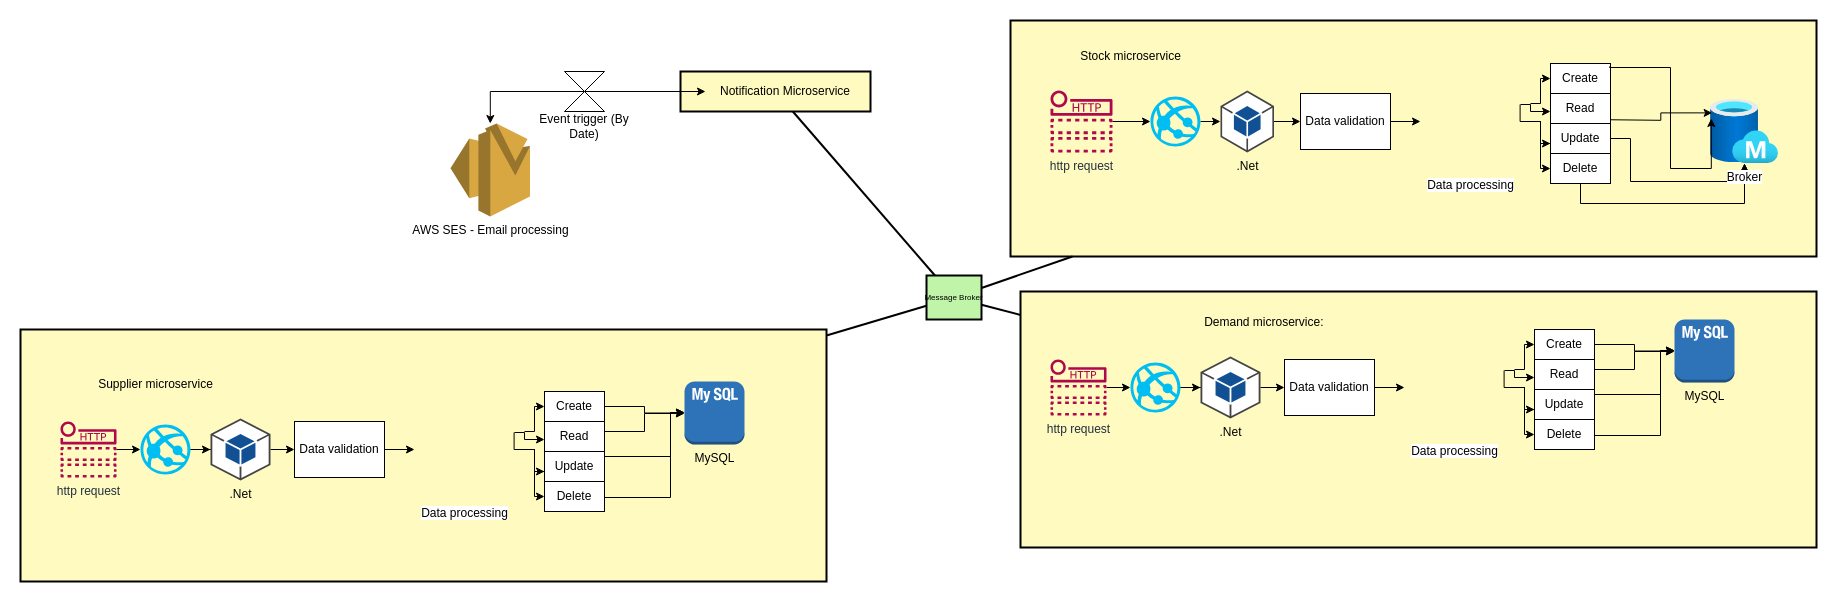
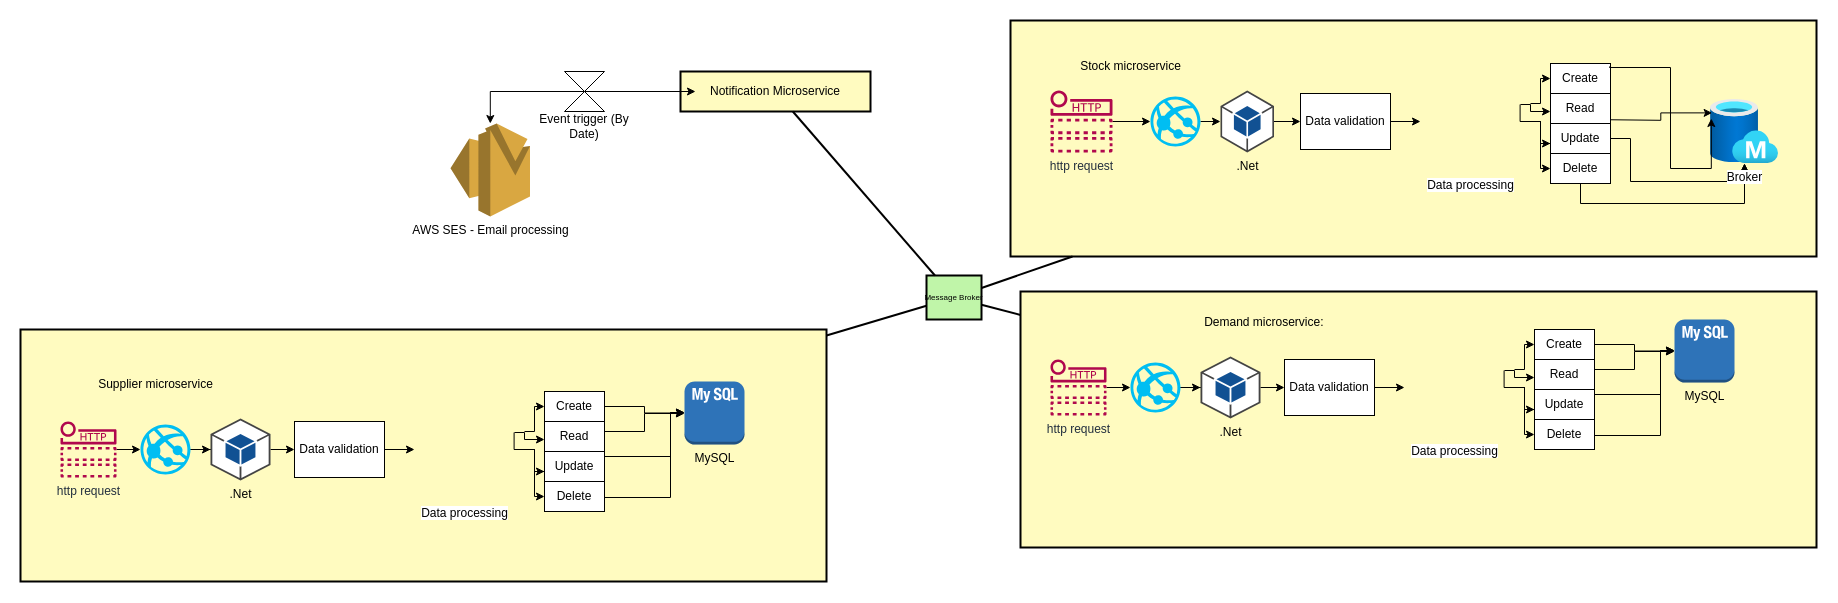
- <mxCell id="54" value="Stock microservice" style="text;html=1;align=center;verticalAlign=middle;resizable=0;points=[];autosize=1;strokeColor=none;fillColor=none;" vertex="1" parent="1"><mxGeometry x="1070" y="41" width="120" height="30" as="geometry" /></mxCell>
+ <mxCell id="54" value="Stock microservice" style="text;html=1;align=center;verticalAlign=middle;resizable=0;points=[];autosize=1;strokeColor=none;fillColor=none;" vertex="1" parent="1"><mxGeometry x="1070" y="51" width="120" height="30" as="geometry" /></mxCell>
- <mxCell id="61" value="Notification Microservice" style="text;strokeColor=none;align=center;fillColor=none;html=1;verticalAlign=middle;whiteSpace=wrap;rounded=0;" vertex="1" parent="1"><mxGeometry x="705" y="76" width="160" height="30" as="geometry" /></mxCell>
+ <mxCell id="61" value="Notification Microservice" style="text;strokeColor=none;align=center;fillColor=none;html=1;verticalAlign=middle;whiteSpace=wrap;rounded=0;" vertex="1" parent="1"><mxGeometry x="695" y="76" width="160" height="30" as="geometry" /></mxCell>
